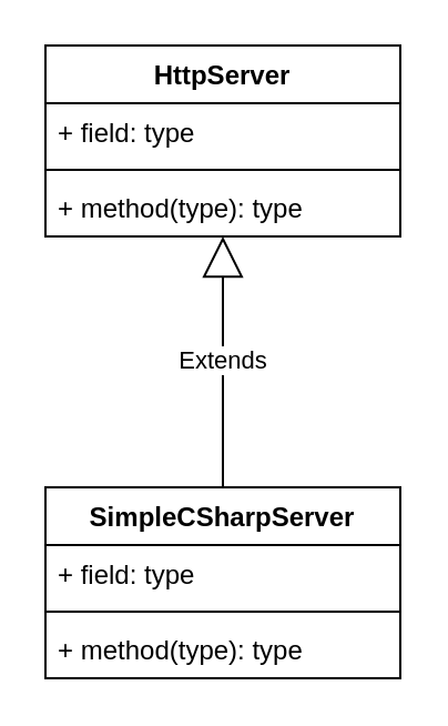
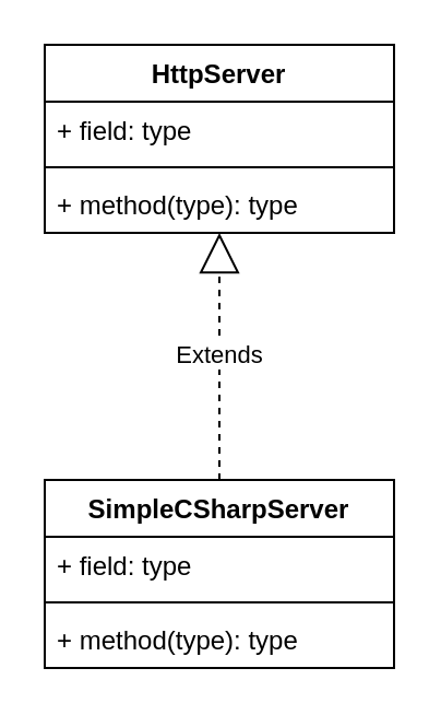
- <mxCell id="10" value="Extends" style="endArrow=block;endSize=16;endFill=0;html=1;rounded=1;sketch=0;curved=0;" edge="1" parent="1" source="2" target="6"><mxGeometry width="160" relative="1" as="geometry"><mxPoint x="145" y="183" as="sourcePoint" /><mxPoint x="305" y="183" as="targetPoint" /></mxGeometry></mxCell>
+ <mxCell id="10" value="Extends" style="endArrow=block;endSize=16;endFill=0;html=1;rounded=1;sketch=0;curved=0;dashed=1;" edge="1" parent="1" source="2" target="6"><mxGeometry width="160" relative="1" as="geometry"><mxPoint x="145" y="183" as="sourcePoint" /><mxPoint x="305" y="183" as="targetPoint" /></mxGeometry></mxCell>
